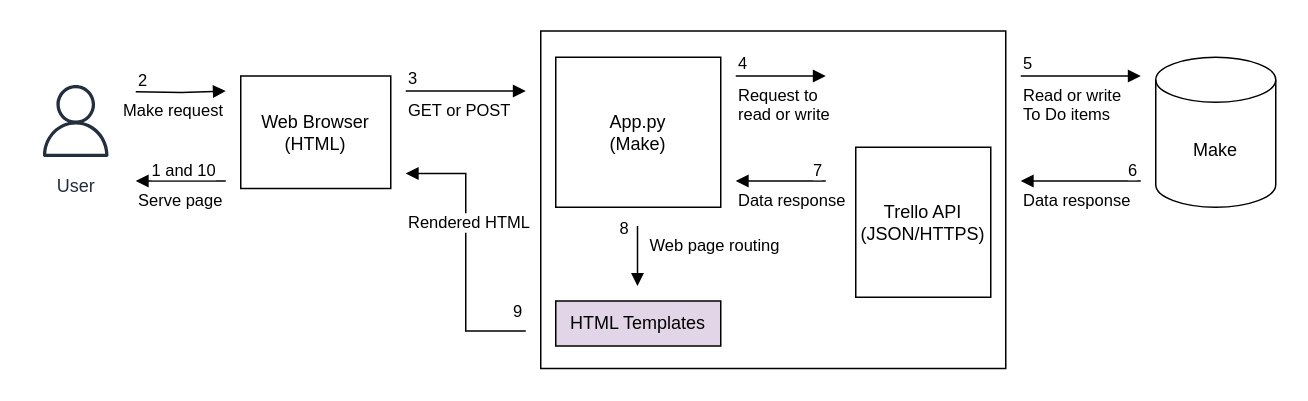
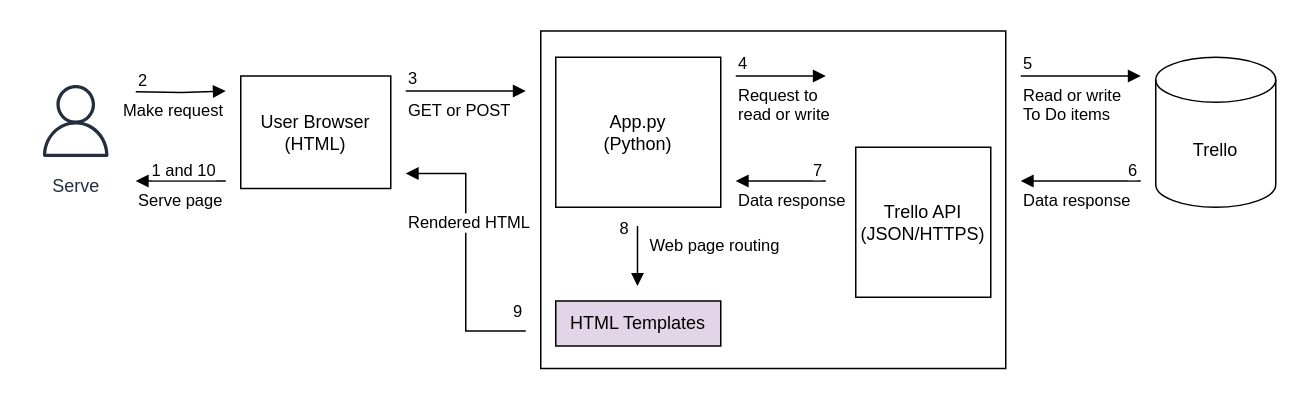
- <mxCell id="7" value="Web Browser (HTML)" style="rounded=0;whiteSpace=wrap;html=1;" vertex="1" parent="1"><mxGeometry x="160" y="50" width="100" height="75" as="geometry" /></mxCell>
+ <mxCell id="7" value="User Browser (HTML)" style="rounded=0;whiteSpace=wrap;html=1;" vertex="1" parent="1"><mxGeometry x="160" y="50" width="100" height="75" as="geometry" /></mxCell>
- <mxCell id="18" value="App.py&lt;br&gt;(Make)" style="rounded=0;whiteSpace=wrap;html=1;" vertex="1" parent="1"><mxGeometry x="370" y="37.5" width="110" height="100" as="geometry" /></mxCell>
+ <mxCell id="18" value="App.py&lt;br&gt;(Python)" style="rounded=0;whiteSpace=wrap;html=1;" vertex="1" parent="1"><mxGeometry x="370" y="37.5" width="110" height="100" as="geometry" /></mxCell>
- <mxCell id="6" value="Make" style="shape=cylinder3;whiteSpace=wrap;html=1;boundedLbl=1;backgroundOutline=1;size=15;" vertex="1" parent="1"><mxGeometry x="770" y="37.5" width="80" height="100" as="geometry" /></mxCell>
+ <mxCell id="6" value="Trello" style="shape=cylinder3;whiteSpace=wrap;html=1;boundedLbl=1;backgroundOutline=1;size=15;" vertex="1" parent="1"><mxGeometry x="770" y="37.5" width="80" height="100" as="geometry" /></mxCell>
- <mxCell id="2" value="User" style="sketch=0;outlineConnect=0;fontColor=#232F3E;gradientColor=none;strokeColor=#232F3E;fillColor=#ffffff;dashed=0;verticalLabelPosition=bottom;verticalAlign=top;align=center;html=1;fontSize=12;fontStyle=0;aspect=fixed;shape=mxgraph.aws4.resourceIcon;resIcon=mxgraph.aws4.user;" vertex="1" parent="1"><mxGeometry x="20" y="50" width="60" height="60" as="geometry" /></mxCell>
+ <mxCell id="2" value="Serve" style="sketch=0;outlineConnect=0;fontColor=#232F3E;gradientColor=none;strokeColor=#232F3E;fillColor=#ffffff;dashed=0;verticalLabelPosition=bottom;verticalAlign=top;align=center;html=1;fontSize=12;fontStyle=0;aspect=fixed;shape=mxgraph.aws4.resourceIcon;resIcon=mxgraph.aws4.user;" vertex="1" parent="1"><mxGeometry x="20" y="50" width="60" height="60" as="geometry" /></mxCell>
